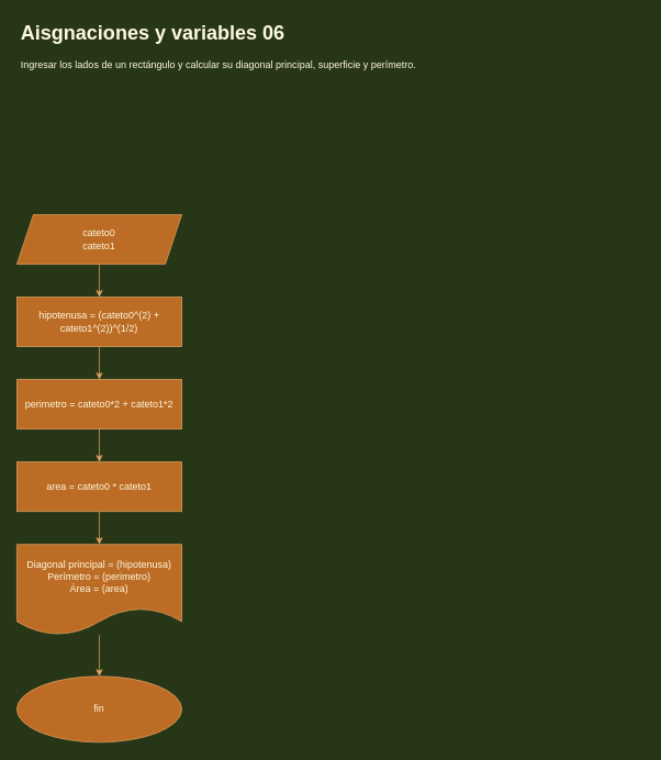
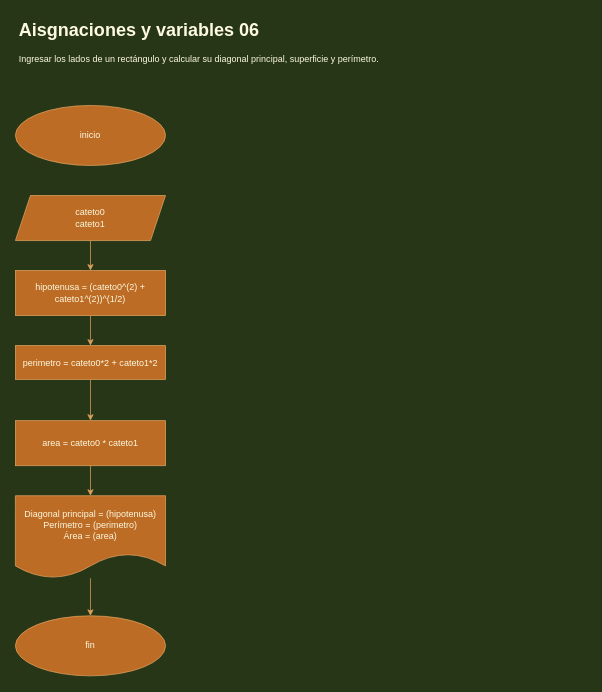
+ <mxCell id="3" value="inicio" style="ellipse;whiteSpace=wrap;html=1;fillColor=#BC6C25;strokeColor=#DDA15E;fontColor=#FEFAE0;" vertex="1" parent="1"><mxGeometry x="20" y="140" width="200" height="80" as="geometry" /></mxCell>
- <mxCell id="9" value="perimetro = cateto0*2 + cateto1*2" style="whiteSpace=wrap;html=1;fillColor=#BC6C25;strokeColor=#DDA15E;fontColor=#FEFAE0;" vertex="1" parent="1"><mxGeometry x="20" y="460" width="200" height="60" as="geometry" /></mxCell>
+ <mxCell id="9" value="perimetro = cateto0*2 + cateto1*2" style="whiteSpace=wrap;html=1;fillColor=#BC6C25;strokeColor=#DDA15E;fontColor=#FEFAE0;" vertex="1" parent="1"><mxGeometry x="20" y="460" width="200" height="45" as="geometry" /></mxCell>
